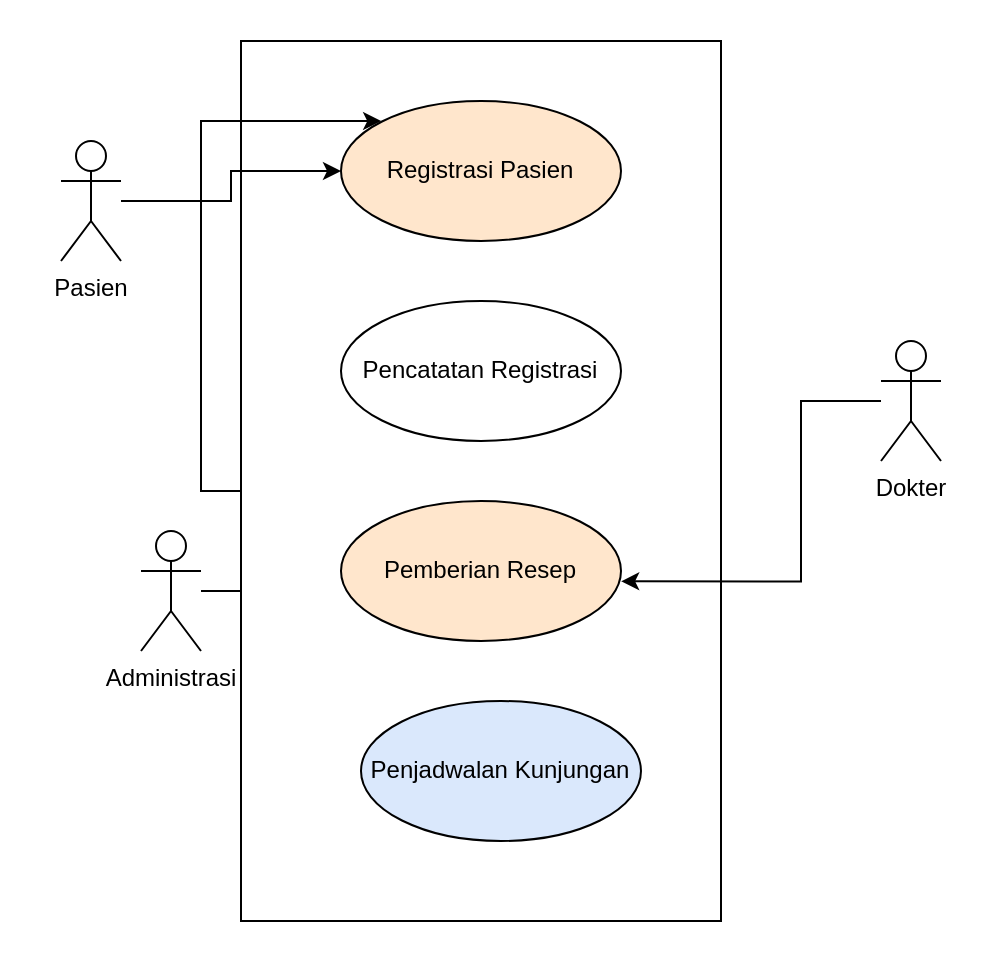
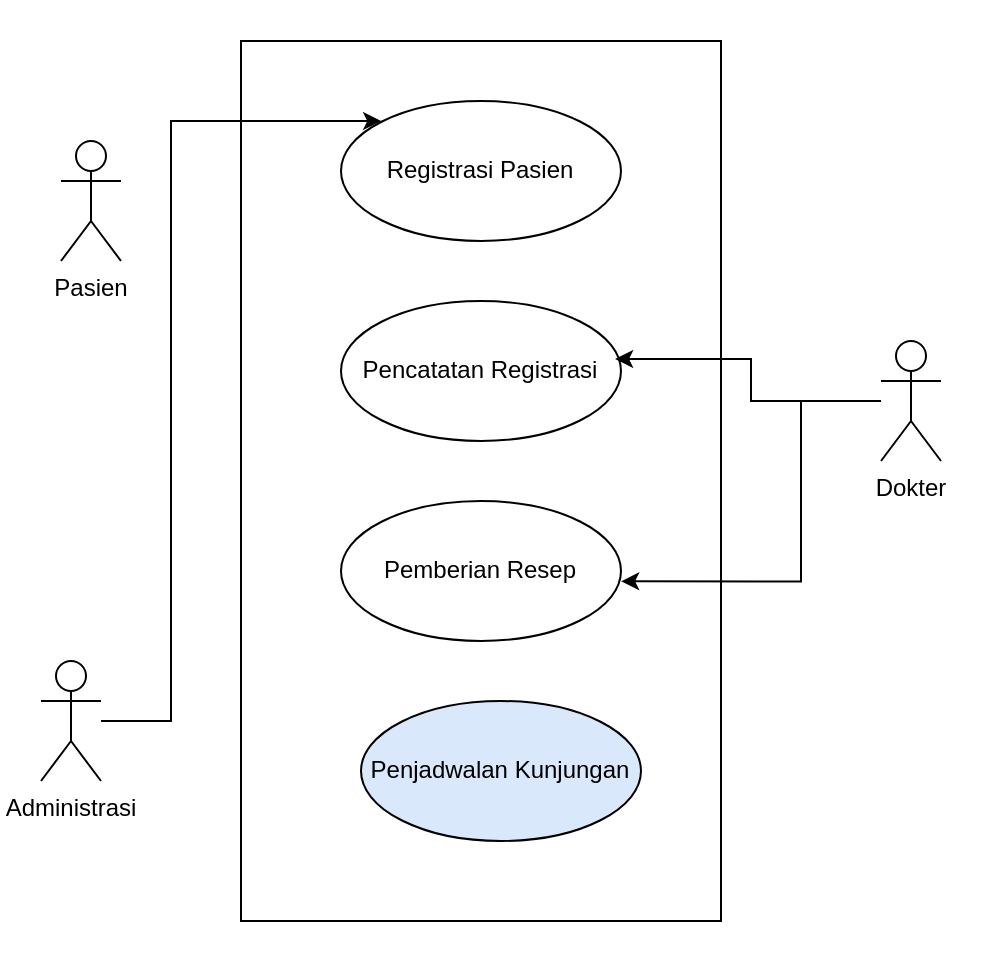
- <mxCell id="7" value="Registrasi Pasien" style="ellipse;whiteSpace=wrap;html=1;fillColor=#ffe6cc;" vertex="1" parent="1"><mxGeometry x="170" y="50" width="140" height="70" as="geometry" /></mxCell>
+ <mxCell id="7" value="Registrasi Pasien" style="ellipse;whiteSpace=wrap;html=1;" vertex="1" parent="1"><mxGeometry x="170" y="50" width="140" height="70" as="geometry" /></mxCell>
- <mxCell id="3" style="edgeStyle=orthogonalEdgeStyle;rounded=0;orthogonalLoop=1;jettySize=auto;html=1;" edge="1" parent="1" source="4" target="7"><mxGeometry relative="1" as="geometry" /></mxCell>
+ <mxCell id="11" style="edgeStyle=orthogonalEdgeStyle;rounded=0;orthogonalLoop=1;jettySize=auto;html=1;entryX=0.979;entryY=0.414;entryDx=0;entryDy=0;entryPerimeter=0;" edge="1" parent="1" source="6" target="8"><mxGeometry relative="1" as="geometry" /></mxCell>
- <mxCell id="9" value="Pemberian Resep" style="ellipse;whiteSpace=wrap;html=1;fillColor=#ffe6cc;" vertex="1" parent="1"><mxGeometry x="170" y="250" width="140" height="70" as="geometry" /></mxCell>
+ <mxCell id="9" value="Pemberian Resep" style="ellipse;whiteSpace=wrap;html=1;" vertex="1" parent="1"><mxGeometry x="170" y="250" width="140" height="70" as="geometry" /></mxCell>
- <mxCell id="5" value="Administrasi" style="shape=umlActor;verticalLabelPosition=bottom;verticalAlign=top;html=1;" vertex="1" parent="1"><mxGeometry x="70" y="265" width="30" height="60" as="geometry" /></mxCell>
+ <mxCell id="5" value="Administrasi" style="shape=umlActor;verticalLabelPosition=bottom;verticalAlign=top;html=1;" vertex="1" parent="1"><mxGeometry x="20" y="330" width="30" height="60" as="geometry" /></mxCell>
